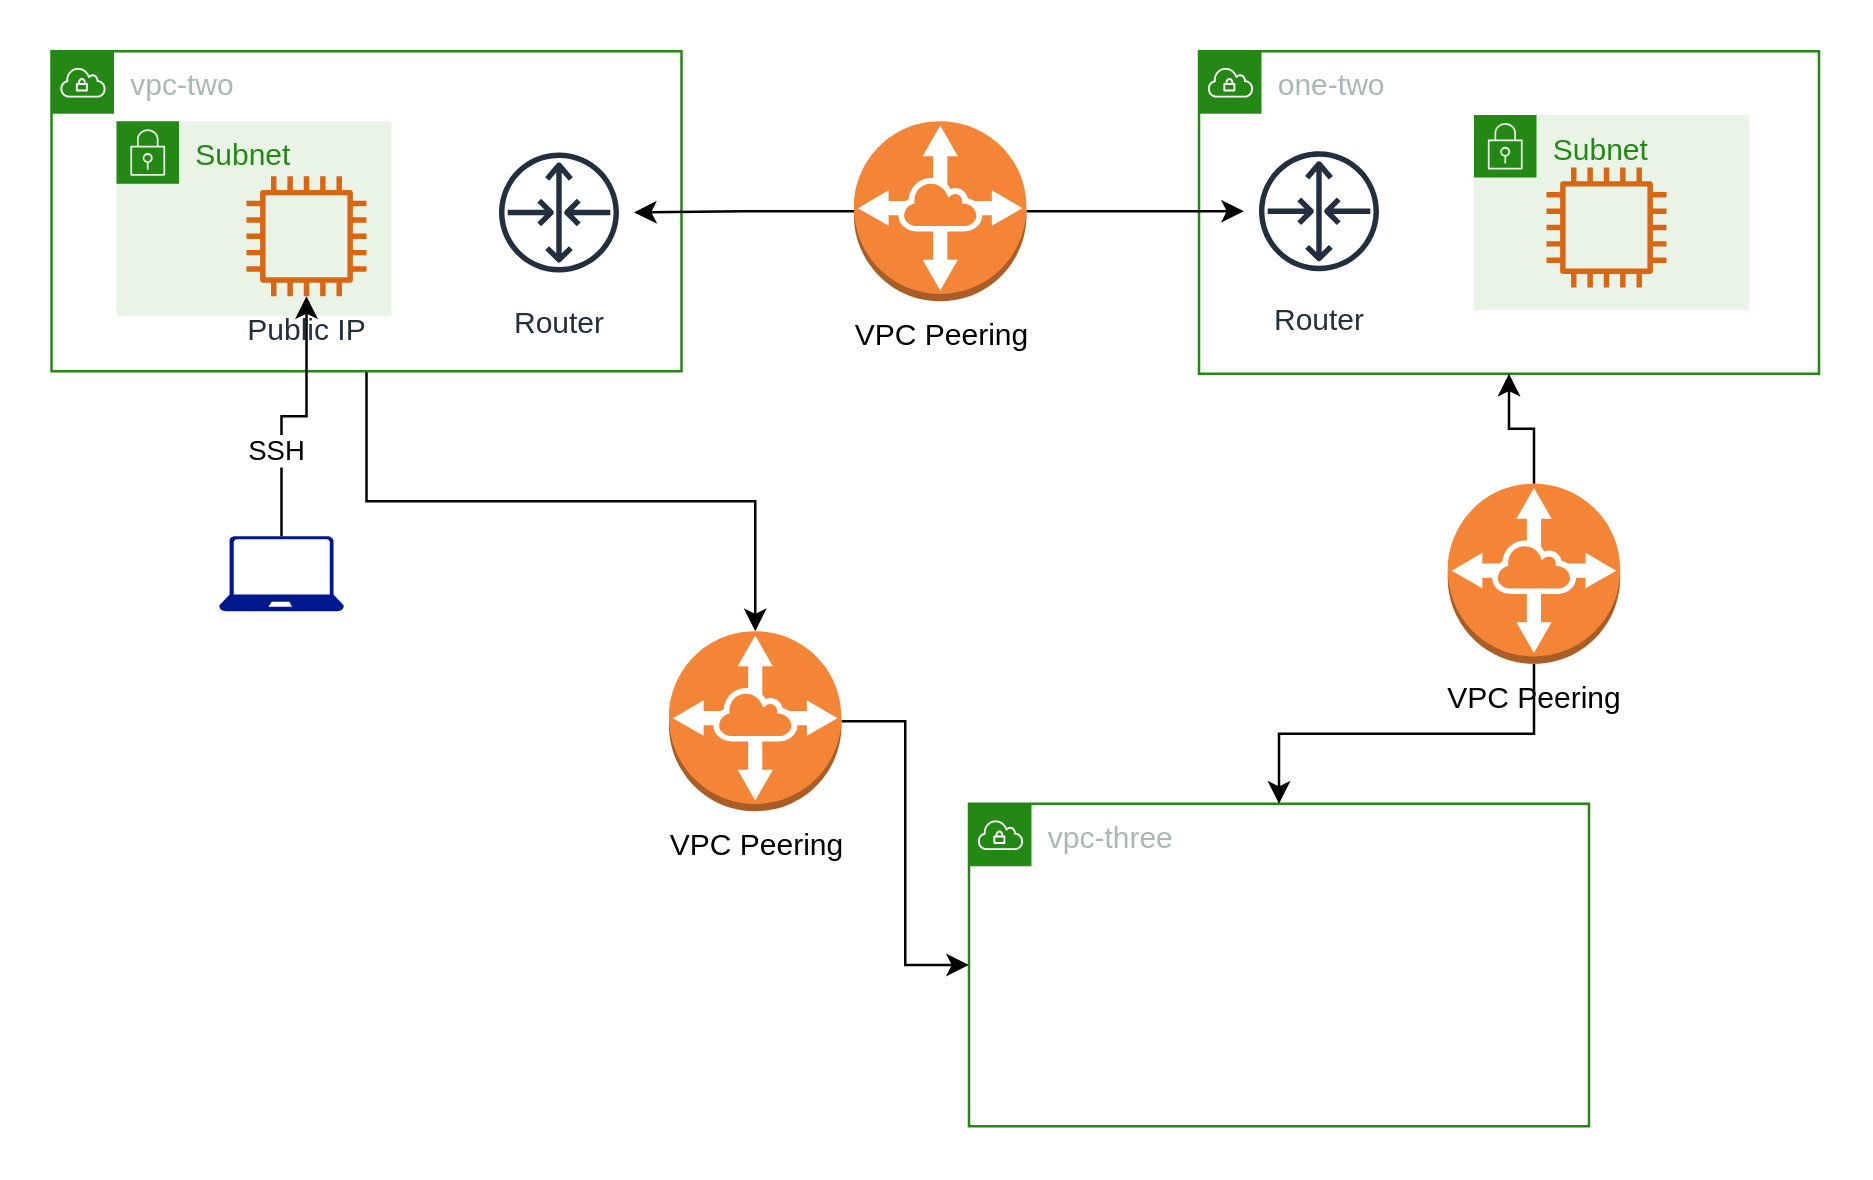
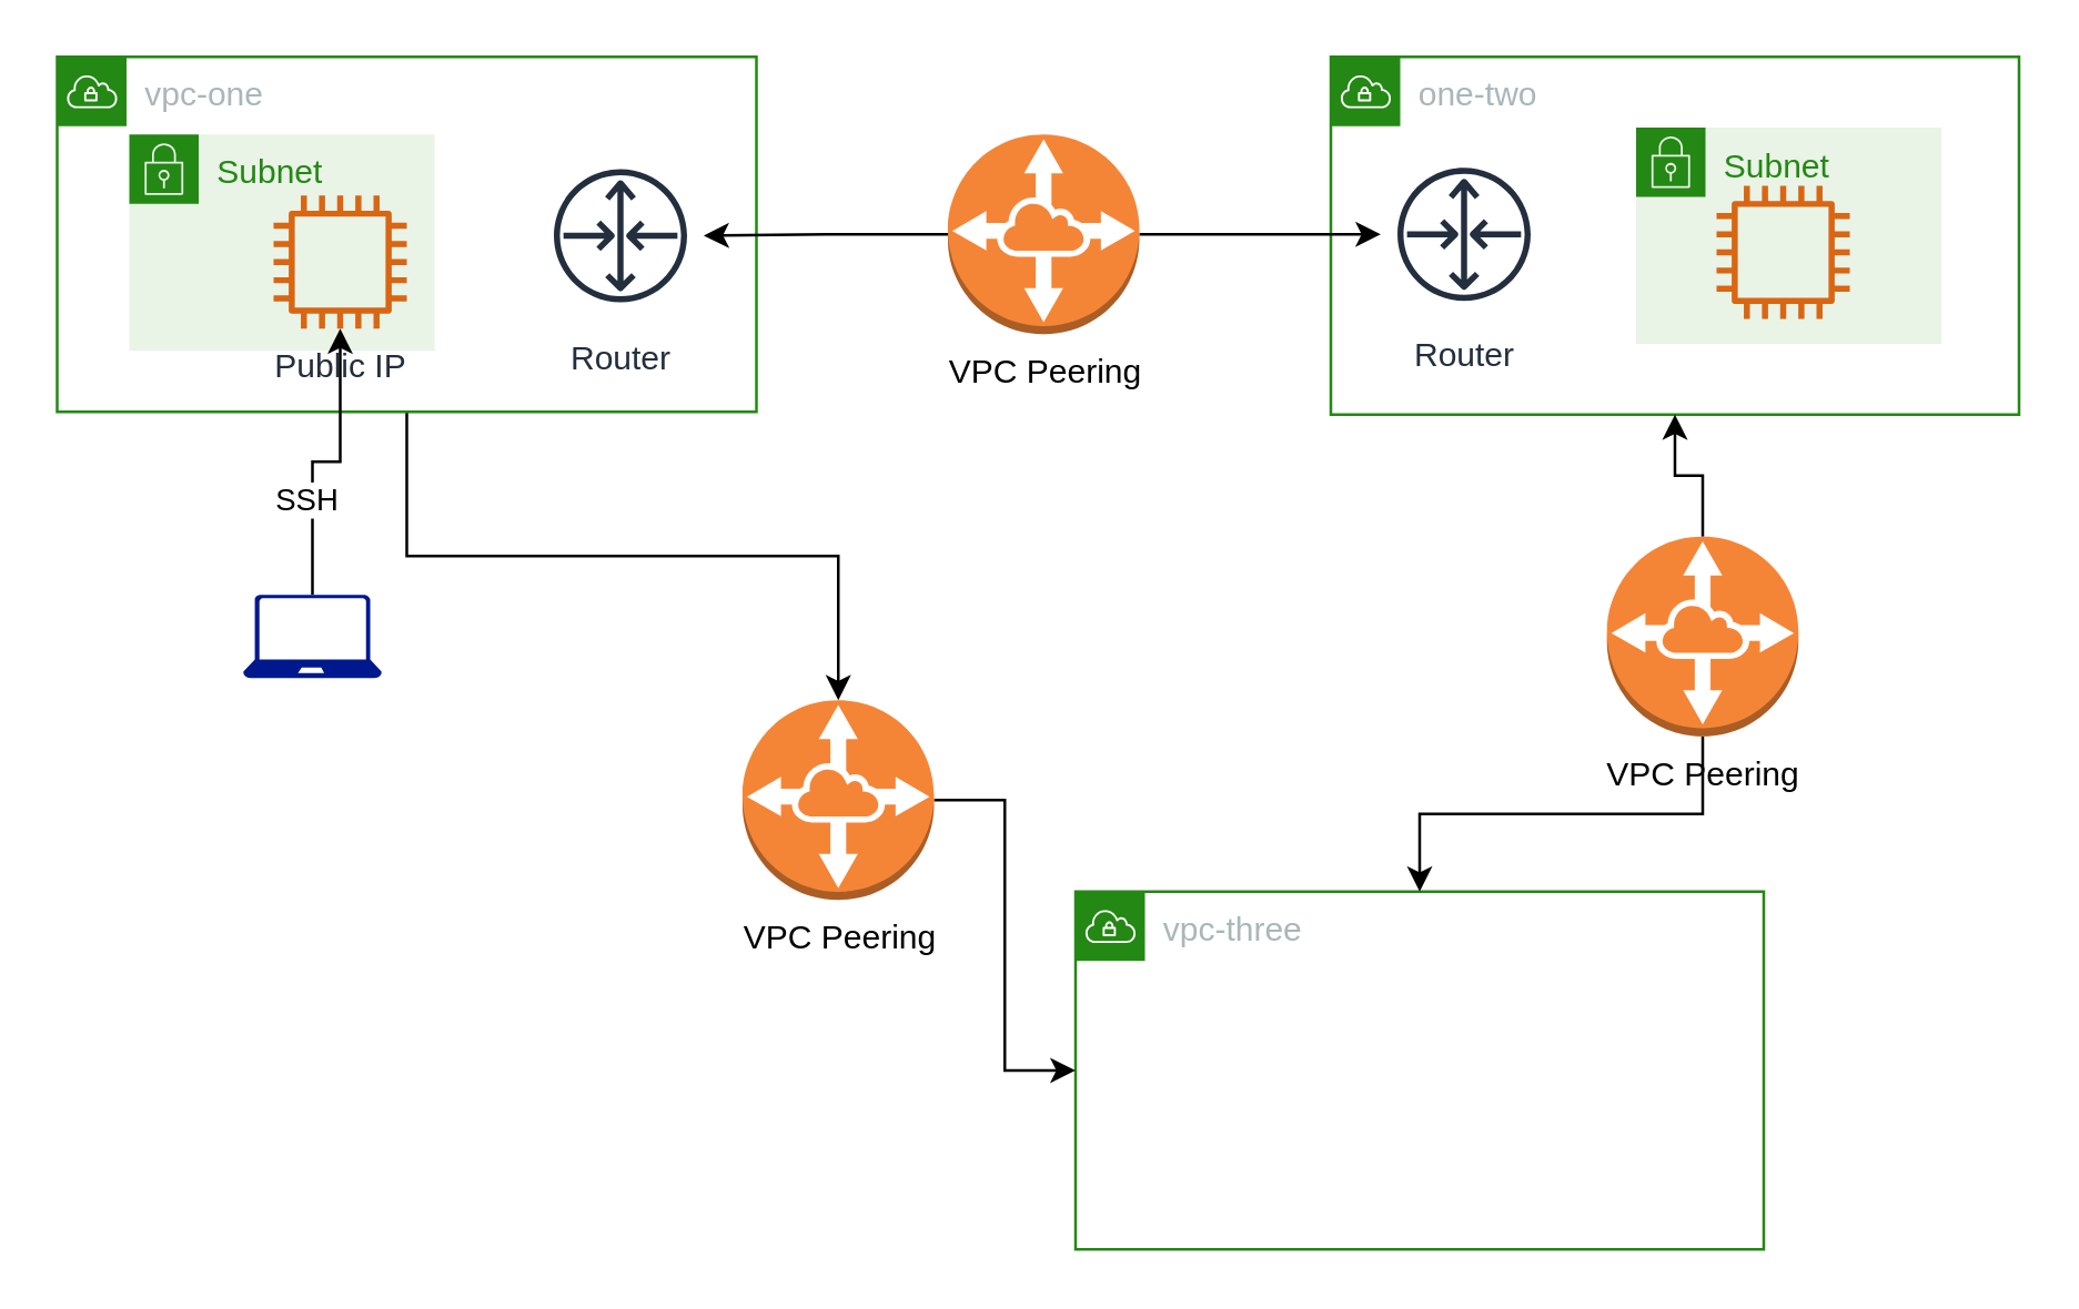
- <mxCell id="3" value="vpc-two" style="points=[[0,0],[0.25,0],[0.5,0],[0.75,0],[1,0],[1,0.25],[1,0.5],[1,0.75],[1,1],[0.75,1],[0.5,1],[0.25,1],[0,1],[0,0.75],[0,0.5],[0,0.25]];outlineConnect=0;gradientColor=none;html=1;whiteSpace=wrap;fontSize=12;fontStyle=0;shape=mxgraph.aws4.group;grIcon=mxgraph.aws4.group_vpc;strokeColor=#248814;fillColor=none;verticalAlign=top;align=left;spacingLeft=30;fontColor=#AAB7B8;dashed=0;" vertex="1" parent="1"><mxGeometry x="20" y="20" width="252" height="128" as="geometry" /></mxCell>
+ <mxCell id="3" value="vpc-one" style="points=[[0,0],[0.25,0],[0.5,0],[0.75,0],[1,0],[1,0.25],[1,0.5],[1,0.75],[1,1],[0.75,1],[0.5,1],[0.25,1],[0,1],[0,0.75],[0,0.5],[0,0.25]];outlineConnect=0;gradientColor=none;html=1;whiteSpace=wrap;fontSize=12;fontStyle=0;shape=mxgraph.aws4.group;grIcon=mxgraph.aws4.group_vpc;strokeColor=#248814;fillColor=none;verticalAlign=top;align=left;spacingLeft=30;fontColor=#AAB7B8;dashed=0;" vertex="1" parent="1"><mxGeometry x="20" y="20" width="252" height="128" as="geometry" /></mxCell>
